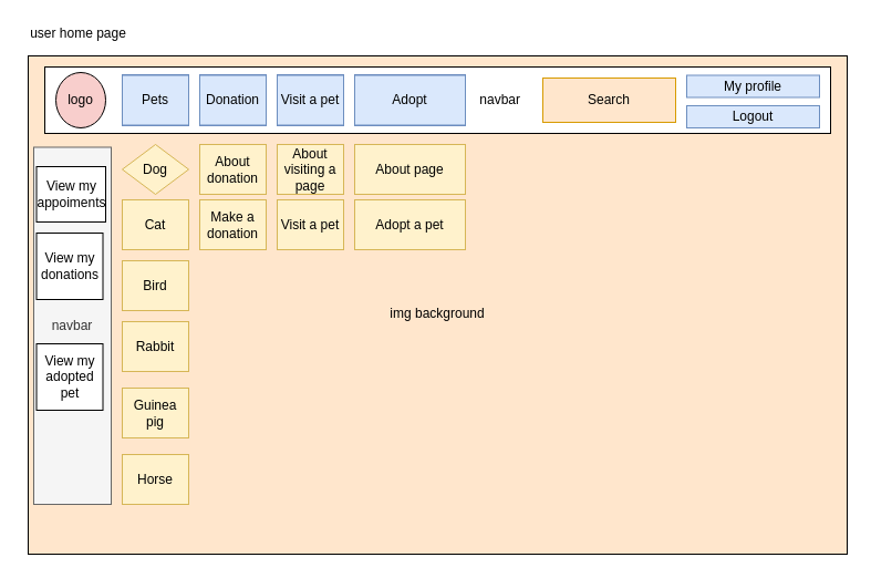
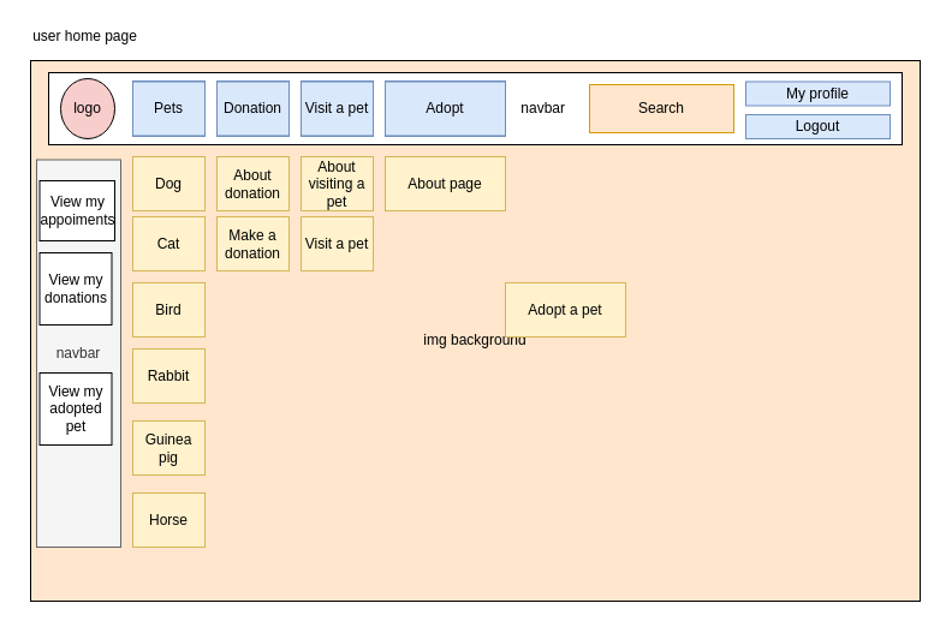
- <mxCell id="10" value="Dog" style="rhombus;whiteSpace=wrap;html=1;fillColor=#fff2cc;strokeColor=#d6b656;" parent="1" vertex="1"><mxGeometry x="110" y="130" width="60" height="45" as="geometry" /></mxCell>
+ <mxCell id="10" value="Dog" style="rounded=0;whiteSpace=wrap;html=1;fillColor=#fff2cc;strokeColor=#d6b656;" parent="1" vertex="1"><mxGeometry x="110" y="130" width="60" height="45" as="geometry" /></mxCell>
- <mxCell id="40" value="About visiting a page" style="rounded=0;whiteSpace=wrap;html=1;fillColor=#fff2cc;strokeColor=#d6b656;" parent="1" vertex="1"><mxGeometry x="250" y="130" width="60" height="45" as="geometry" /></mxCell>
+ <mxCell id="40" value="About visiting a pet" style="rounded=0;whiteSpace=wrap;html=1;fillColor=#fff2cc;strokeColor=#d6b656;" parent="1" vertex="1"><mxGeometry x="250" y="130" width="60" height="45" as="geometry" /></mxCell>
- <mxCell id="48" value="Adopt a pet" style="rounded=0;whiteSpace=wrap;html=1;fillColor=#fff2cc;strokeColor=#d6b656;" parent="1" vertex="1"><mxGeometry x="320" y="180" width="100" height="45" as="geometry" /></mxCell>
+ <mxCell id="48" value="Adopt a pet" style="rounded=0;whiteSpace=wrap;html=1;fillColor=#fff2cc;strokeColor=#d6b656;" parent="1" vertex="1"><mxGeometry x="420" y="235" width="100" height="45" as="geometry" /></mxCell>
